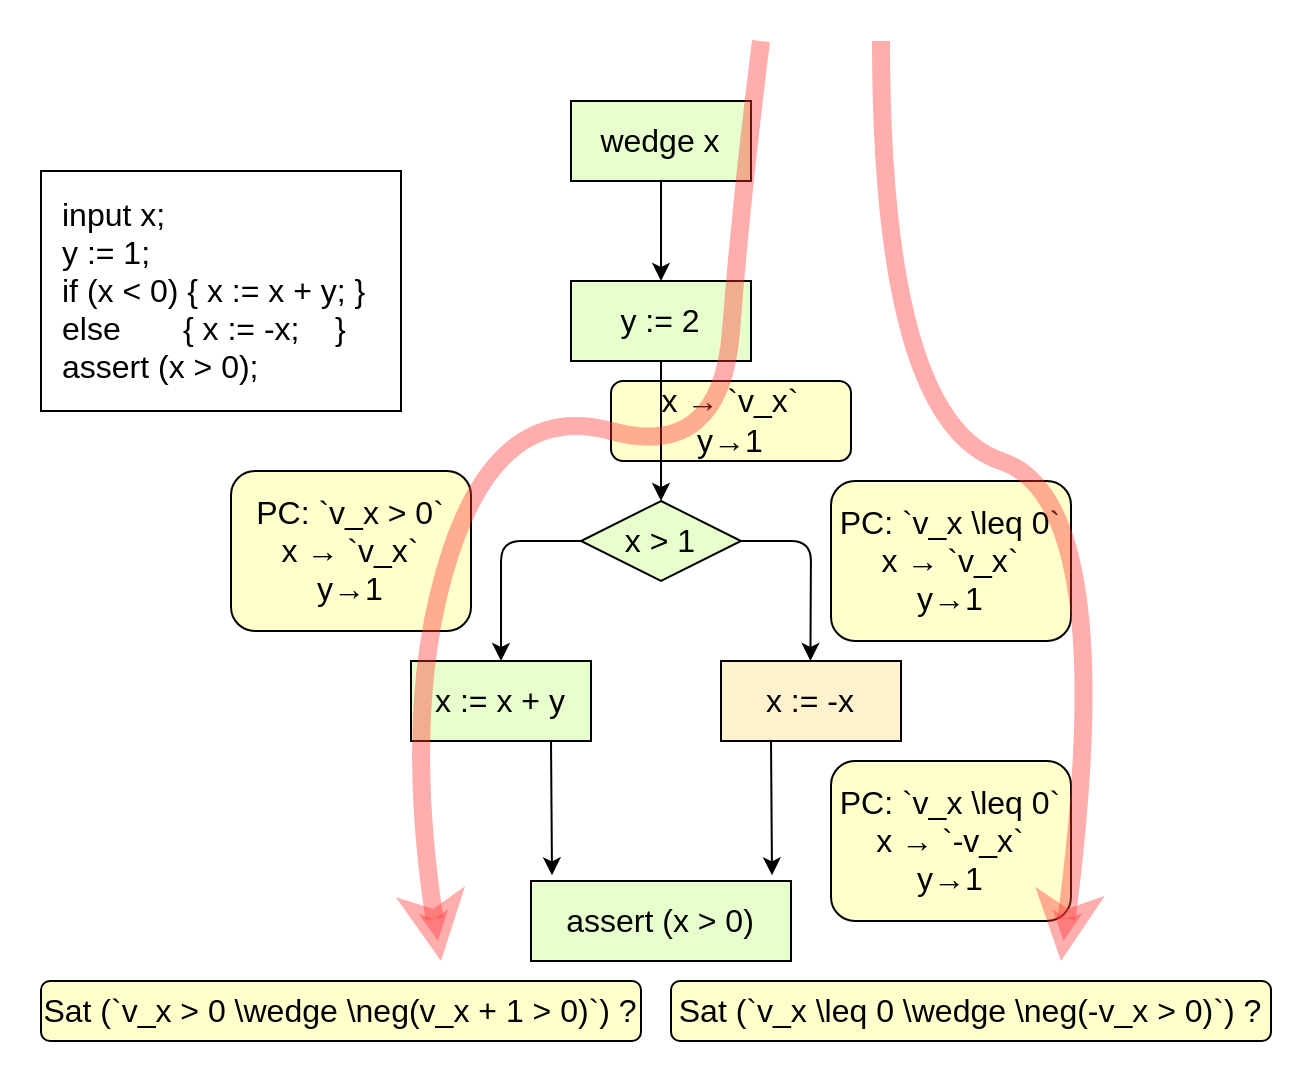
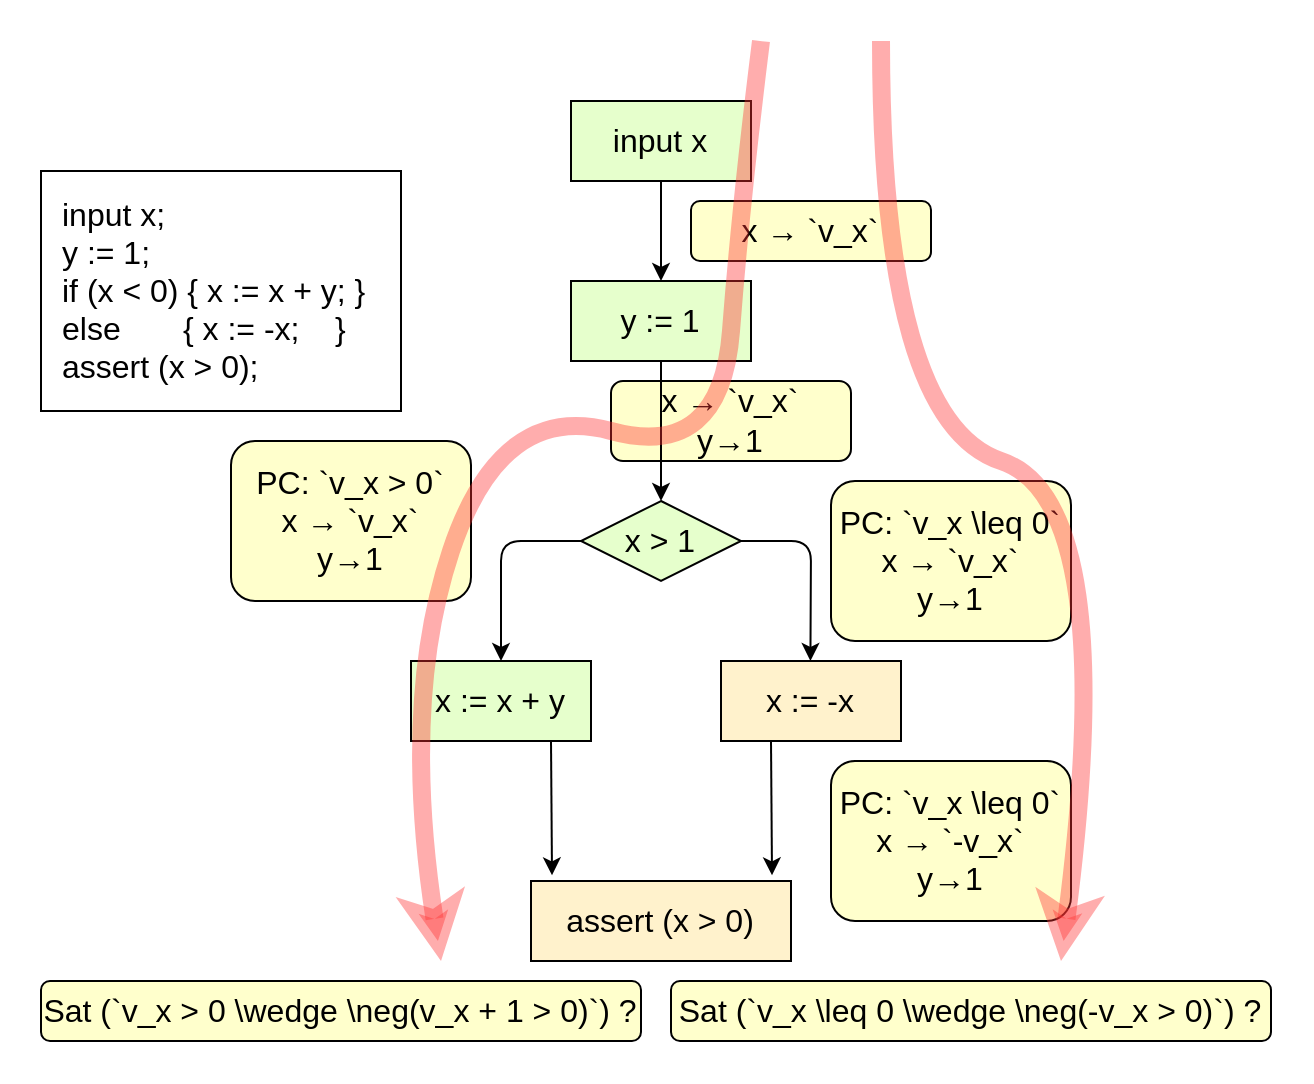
- <mxCell id="2" value="wedge x" style="rounded=0;whiteSpace=wrap;html=1;fontSize=16;fillColor=#E6FFCC;" vertex="1" parent="1"><mxGeometry x="285" y="50" width="90" height="40" as="geometry" /></mxCell>
+ <mxCell id="2" value="input x" style="rounded=0;whiteSpace=wrap;html=1;fontSize=16;fillColor=#E6FFCC;" vertex="1" parent="1"><mxGeometry x="285" y="50" width="90" height="40" as="geometry" /></mxCell>
+ <mxCell id="8" value="x → `v_x`" style="rounded=1;whiteSpace=wrap;html=1;fontSize=16;labelBackgroundColor=#FFFFCC;fillColor=#FFFFCC;" vertex="1" parent="1"><mxGeometry x="345" y="100" width="120" height="30" as="geometry" /></mxCell>
- <mxCell id="4" value="y := 2" style="rounded=0;whiteSpace=wrap;html=1;fontSize=16;fillColor=#E6FFCC;" vertex="1" parent="1"><mxGeometry x="285" y="140" width="90" height="40" as="geometry" /></mxCell>
+ <mxCell id="4" value="y := 1" style="rounded=0;whiteSpace=wrap;html=1;fontSize=16;fillColor=#E6FFCC;" vertex="1" parent="1"><mxGeometry x="285" y="140" width="90" height="40" as="geometry" /></mxCell>
- <mxCell id="10" value="PC: `v_x &amp;gt; 0`&lt;br&gt;x → `v_x`&lt;br&gt;y→1" style="rounded=1;whiteSpace=wrap;html=1;fontSize=16;labelBackgroundColor=#FFFFCC;fillColor=#FFFFCC;" vertex="1" parent="1"><mxGeometry x="115" y="235" width="120" height="80" as="geometry" /></mxCell>
+ <mxCell id="10" value="PC: `v_x &amp;gt; 0`&lt;br&gt;x → `v_x`&lt;br&gt;y→1" style="rounded=1;whiteSpace=wrap;html=1;fontSize=16;labelBackgroundColor=#FFFFCC;fillColor=#FFFFCC;" vertex="1" parent="1"><mxGeometry x="115" y="220" width="120" height="80" as="geometry" /></mxCell>
- <mxCell id="7" value="assert (x &amp;gt; 0)" style="rounded=0;whiteSpace=wrap;html=1;fontSize=16;fillColor=#E6FFCC;" vertex="1" parent="1"><mxGeometry x="265" y="440" width="130" height="40" as="geometry" /></mxCell>
+ <mxCell id="7" value="assert (x &amp;gt; 0)" style="rounded=0;whiteSpace=wrap;html=1;fontSize=16;fillColor=#fff2cc;" vertex="1" parent="1"><mxGeometry x="265" y="440" width="130" height="40" as="geometry" /></mxCell>
